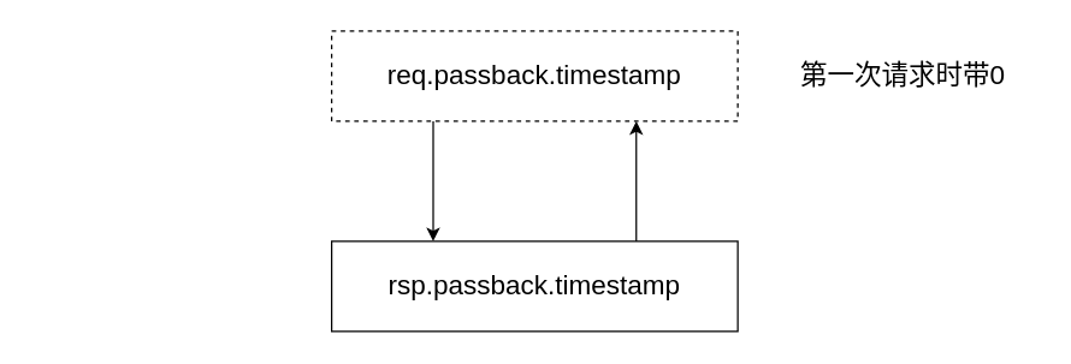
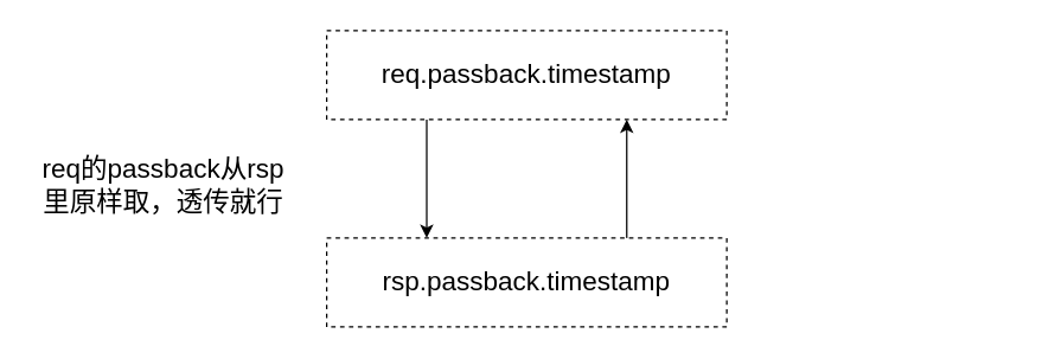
- <mxCell id="6" value="第一次请求时带0" style="text;html=1;strokeColor=none;fillColor=none;align=center;verticalAlign=middle;whiteSpace=wrap;rounded=0;fontSize=18;" vertex="1" parent="1"><mxGeometry x="510" y="25" width="180" height="50" as="geometry" /></mxCell>
+ <mxCell id="7" value="req的passback从rsp里原样取，透传就行" style="text;html=1;strokeColor=none;fillColor=none;align=center;verticalAlign=middle;whiteSpace=wrap;rounded=0;fontSize=18;" vertex="1" parent="1"><mxGeometry x="20" y="90" width="180" height="70" as="geometry" /></mxCell>
- <mxCell id="5" value="&lt;font style=&quot;font-size: 18px;&quot;&gt;rsp.passback.timestamp&lt;/font&gt;" style="rounded=0;whiteSpace=wrap;html=1;" vertex="1" parent="1"><mxGeometry x="220" y="160" width="270" height="60" as="geometry" /></mxCell>
+ <mxCell id="5" value="&lt;font style=&quot;font-size: 18px;&quot;&gt;rsp.passback.timestamp&lt;/font&gt;" style="rounded=0;whiteSpace=wrap;html=1;dashed=1;" vertex="1" parent="1"><mxGeometry x="220" y="160" width="270" height="60" as="geometry" /></mxCell>
